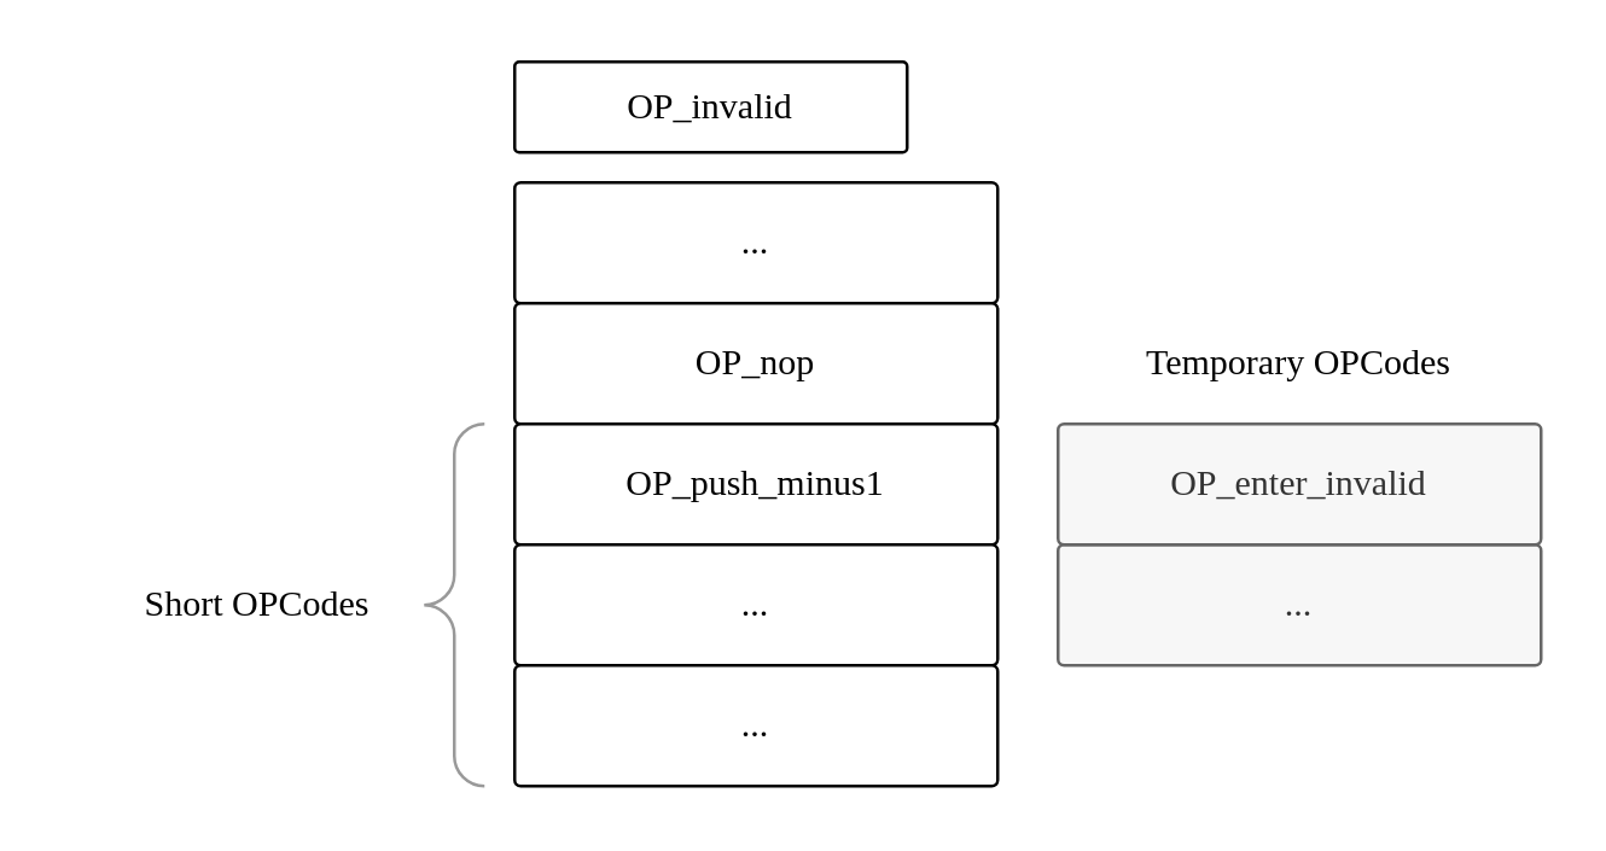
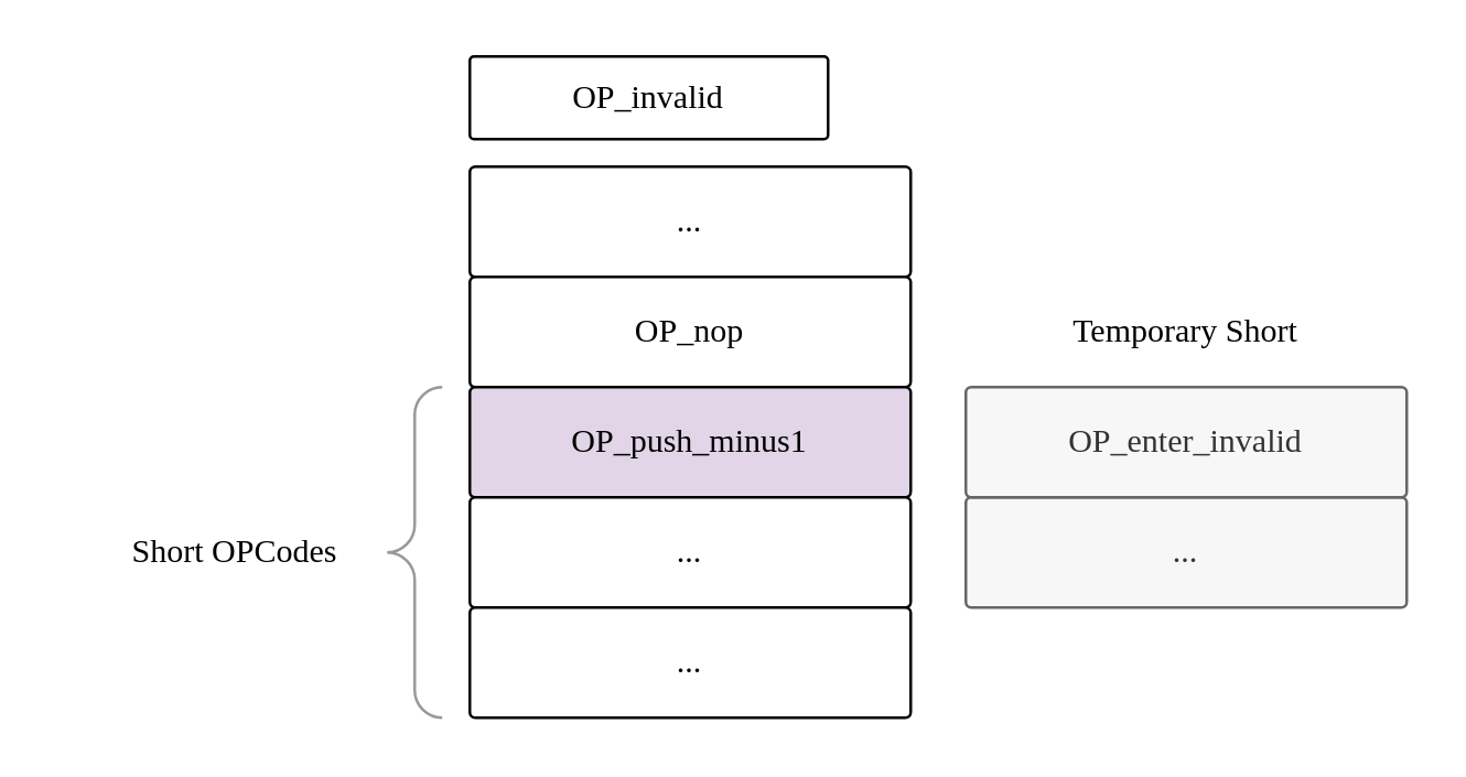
- <mxCell id="12" value="Temporary OPCodes" style="text;html=1;strokeColor=none;fillColor=none;align=center;verticalAlign=middle;whiteSpace=wrap;rounded=0;fontFamily=SF Mono;" vertex="1" parent="1"><mxGeometry x="365" y="105" width="130" height="30" as="geometry" /></mxCell>
+ <mxCell id="12" value="Temporary Short" style="text;html=1;strokeColor=none;fillColor=none;align=center;verticalAlign=middle;whiteSpace=wrap;rounded=0;fontFamily=SF Mono;" vertex="1" parent="1"><mxGeometry x="365" y="105" width="130" height="30" as="geometry" /></mxCell>
- <mxCell id="6" value="OP_push_minus1" style="rounded=1;whiteSpace=wrap;html=1;arcSize=5;fontFamily=SF Mono;" vertex="1" parent="1"><mxGeometry x="170" y="140" width="160" height="40" as="geometry" /></mxCell>
+ <mxCell id="6" value="OP_push_minus1" style="rounded=1;whiteSpace=wrap;html=1;arcSize=5;fontFamily=SF Mono;fillColor=#e1d5e7;" vertex="1" parent="1"><mxGeometry x="170" y="140" width="160" height="40" as="geometry" /></mxCell>
